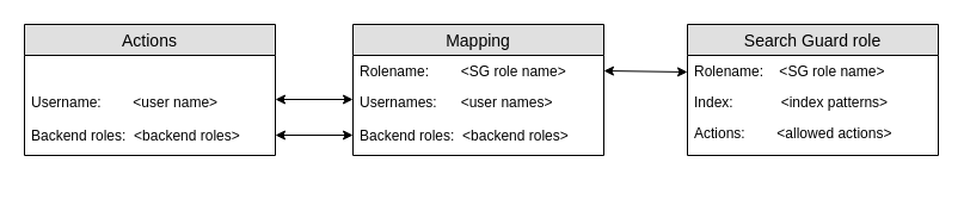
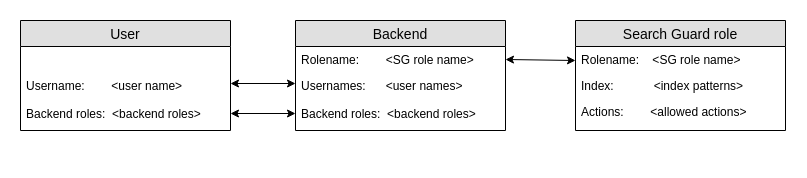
- <mxCell id="10" value="Actions" style="swimlane;fontStyle=0;childLayout=stackLayout;horizontal=1;startSize=26;fillColor=#e0e0e0;horizontalStack=0;resizeParent=1;resizeParentMax=0;resizeLast=0;collapsible=1;marginBottom=0;swimlaneFillColor=#ffffff;align=center;fontSize=14;" vertex="1" parent="1"><mxGeometry x="20" y="20" width="210" height="110" as="geometry" /></mxCell>
+ <mxCell id="10" value="User" style="swimlane;fontStyle=0;childLayout=stackLayout;horizontal=1;startSize=26;fillColor=#e0e0e0;horizontalStack=0;resizeParent=1;resizeParentMax=0;resizeLast=0;collapsible=1;marginBottom=0;swimlaneFillColor=#ffffff;align=center;fontSize=14;" vertex="1" parent="1"><mxGeometry x="20" y="20" width="210" height="110" as="geometry" /></mxCell>
- <mxCell id="7" value="Mapping" style="swimlane;fontStyle=0;childLayout=stackLayout;horizontal=1;startSize=26;fillColor=#e0e0e0;horizontalStack=0;resizeParent=1;resizeParentMax=0;resizeLast=0;collapsible=1;marginBottom=0;swimlaneFillColor=#ffffff;align=center;fontSize=14;" vertex="1" parent="1"><mxGeometry x="295" y="20" width="210" height="110" as="geometry" /></mxCell>
+ <mxCell id="7" value="Backend" style="swimlane;fontStyle=0;childLayout=stackLayout;horizontal=1;startSize=26;fillColor=#e0e0e0;horizontalStack=0;resizeParent=1;resizeParentMax=0;resizeLast=0;collapsible=1;marginBottom=0;swimlaneFillColor=#ffffff;align=center;fontSize=14;" vertex="1" parent="1"><mxGeometry x="295" y="20" width="210" height="110" as="geometry" /></mxCell>
